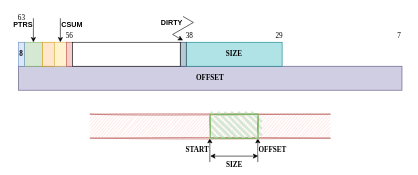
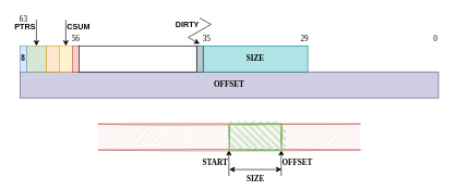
- <mxCell id="18" value="38" style="text;html=1;resizable=0;autosize=1;align=center;verticalAlign=middle;points=[];fillColor=none;strokeColor=none;rounded=0;sketch=1;fontFamily=Verdana;" vertex="1" parent="1"><mxGeometry x="300" y="50" width="30" height="20" as="geometry" /></mxCell>
+ <mxCell id="18" value="35" style="text;html=1;resizable=0;autosize=1;align=center;verticalAlign=middle;points=[];fillColor=none;strokeColor=none;rounded=0;sketch=1;fontFamily=Verdana;" vertex="1" parent="1"><mxGeometry x="300" y="50" width="30" height="20" as="geometry" /></mxCell>
- <mxCell id="8" value="7" style="text;html=1;resizable=0;autosize=1;align=center;verticalAlign=middle;points=[];fillColor=none;strokeColor=none;rounded=0;sketch=1;fontFamily=Verdana;" parent="1" vertex="1"><mxGeometry x="655" y="50" width="20" height="20" as="geometry" /></mxCell>
+ <mxCell id="8" value="0" style="text;html=1;resizable=0;autosize=1;align=center;verticalAlign=middle;points=[];fillColor=none;strokeColor=none;rounded=0;sketch=1;fontFamily=Verdana;" parent="1" vertex="1"><mxGeometry x="655" y="50" width="20" height="20" as="geometry" /></mxCell>
